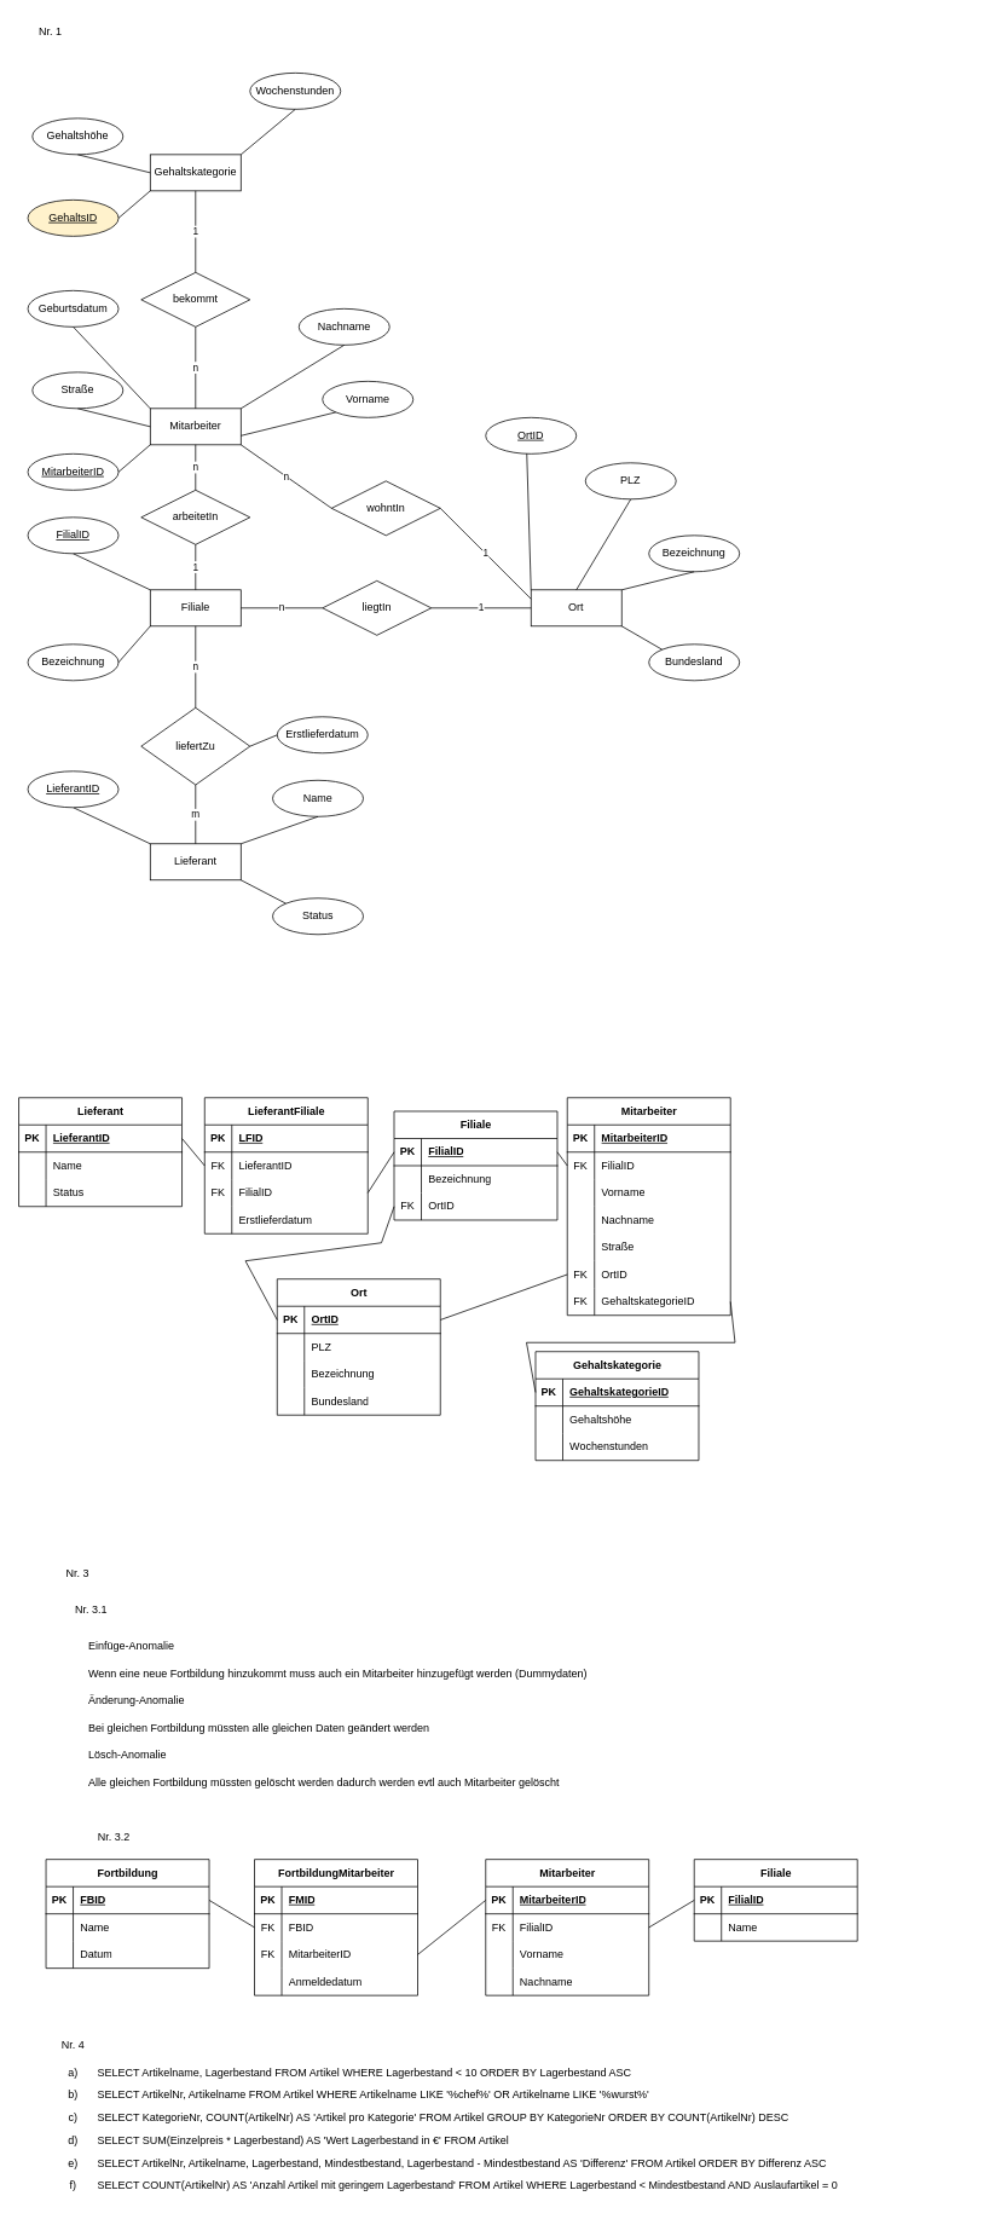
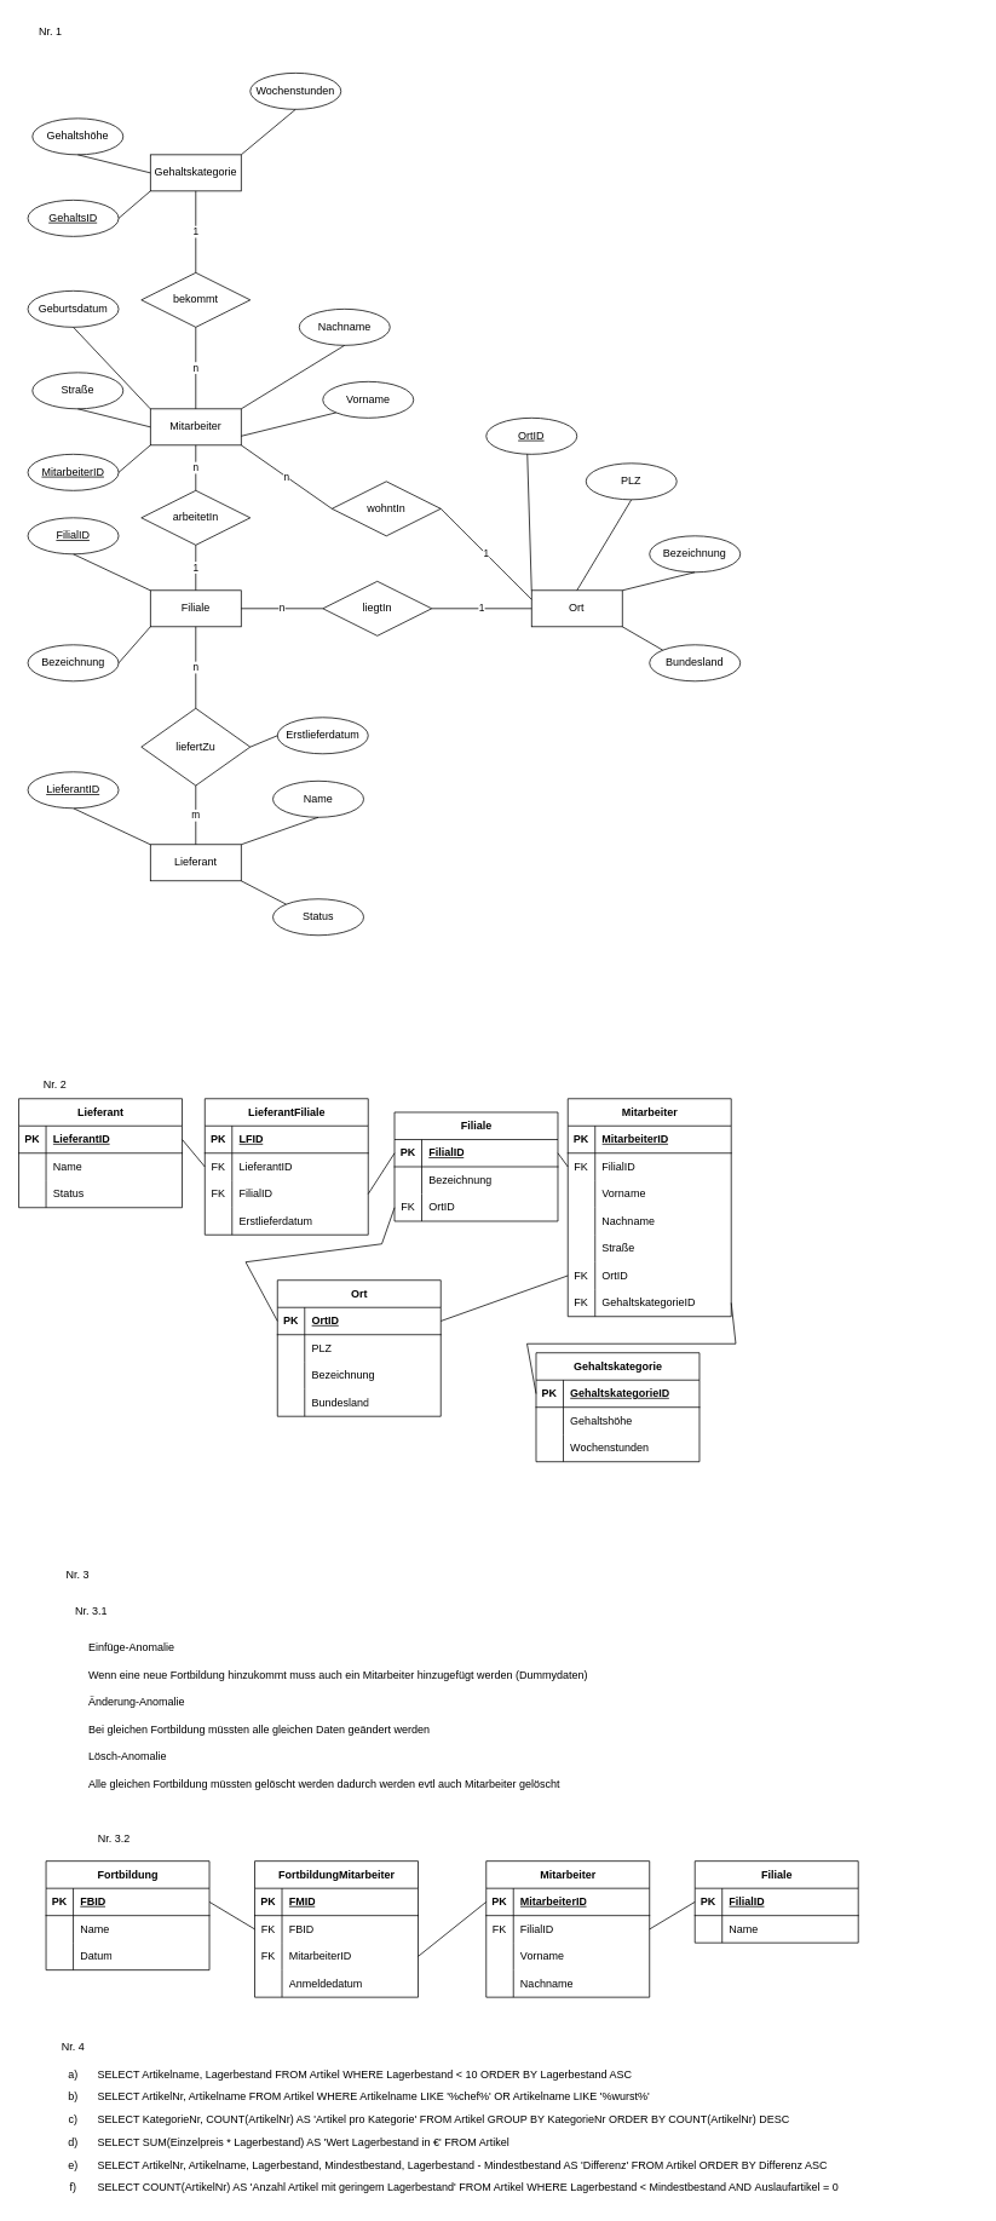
- <mxCell id="52" value="GehaltsID" style="ellipse;whiteSpace=wrap;html=1;align=center;fontStyle=4;fillColor=#fff2cc;" parent="1" vertex="1"><mxGeometry x="30" y="220" width="100" height="40" as="geometry" /></mxCell>
+ <mxCell id="52" value="GehaltsID" style="ellipse;whiteSpace=wrap;html=1;align=center;fontStyle=4;" parent="1" vertex="1"><mxGeometry x="30" y="220" width="100" height="40" as="geometry" /></mxCell>
+ <mxCell id="143" value="Nr. 2" style="text;html=1;align=center;verticalAlign=middle;whiteSpace=wrap;rounded=0;" parent="1" vertex="1"><mxGeometry x="30" y="1180" width="60" height="30" as="geometry" /></mxCell>
